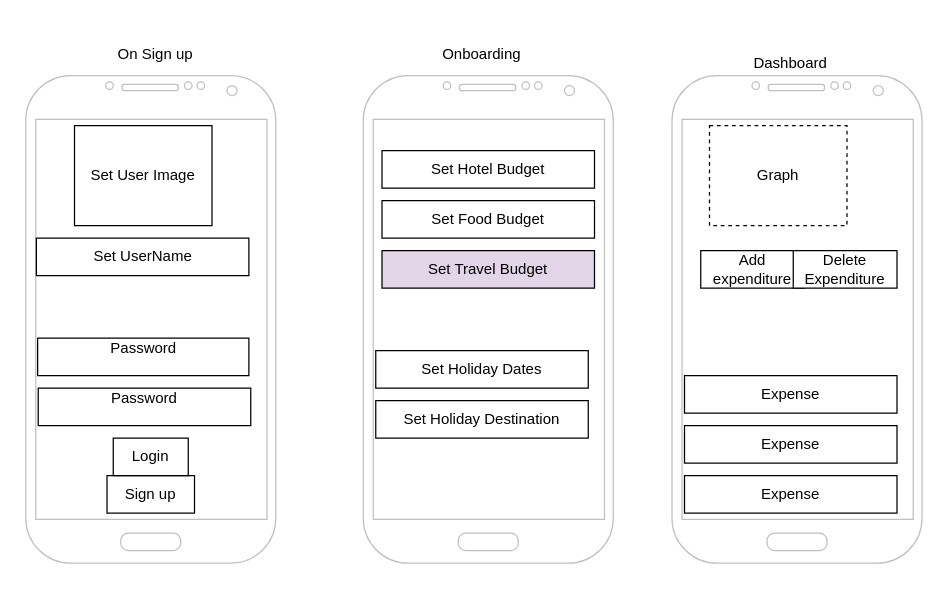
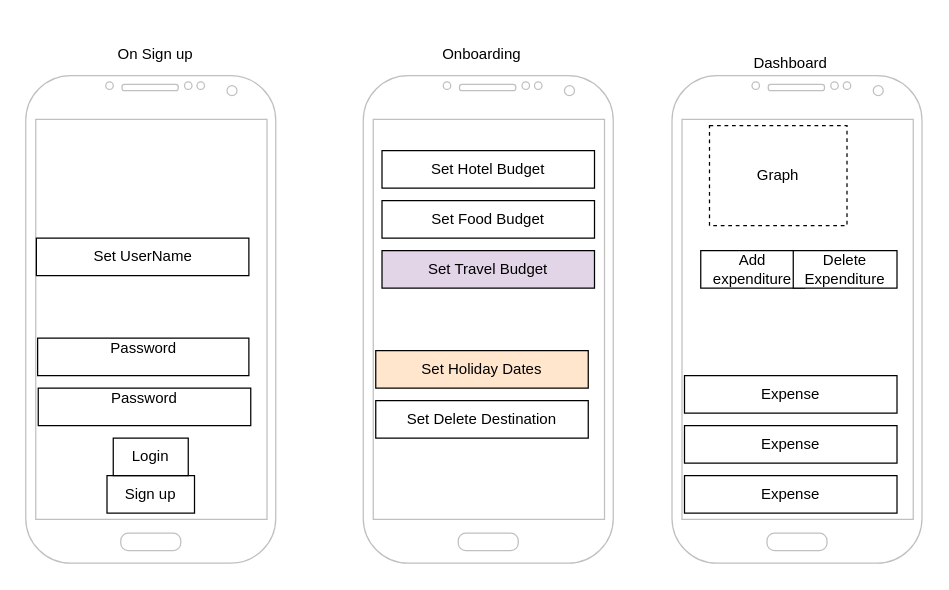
- <mxCell id="13" value="&lt;div&gt;Set User Image&lt;/div&gt;" style="rounded=0;whiteSpace=wrap;html=1;" vertex="1" parent="1"><mxGeometry x="59" y="100" width="110" height="80" as="geometry" /></mxCell>
- <mxCell id="11" value="&lt;div&gt;Set Holiday Dates&lt;/div&gt;" style="rounded=0;whiteSpace=wrap;html=1;" vertex="1" parent="1"><mxGeometry x="300" y="280" width="170" height="30" as="geometry" /></mxCell>
+ <mxCell id="11" value="&lt;div&gt;Set Holiday Dates&lt;/div&gt;" style="rounded=0;whiteSpace=wrap;html=1;fillColor=#ffe6cc;" vertex="1" parent="1"><mxGeometry x="300" y="280" width="170" height="30" as="geometry" /></mxCell>
- <mxCell id="14" value="&lt;div&gt;Set Holiday Destination&lt;/div&gt;" style="rounded=0;whiteSpace=wrap;html=1;" vertex="1" parent="1"><mxGeometry x="300" y="320" width="170" height="30" as="geometry" /></mxCell>
+ <mxCell id="14" value="&lt;div&gt;Set Delete Destination&lt;/div&gt;" style="rounded=0;whiteSpace=wrap;html=1;" vertex="1" parent="1"><mxGeometry x="300" y="320" width="170" height="30" as="geometry" /></mxCell>
